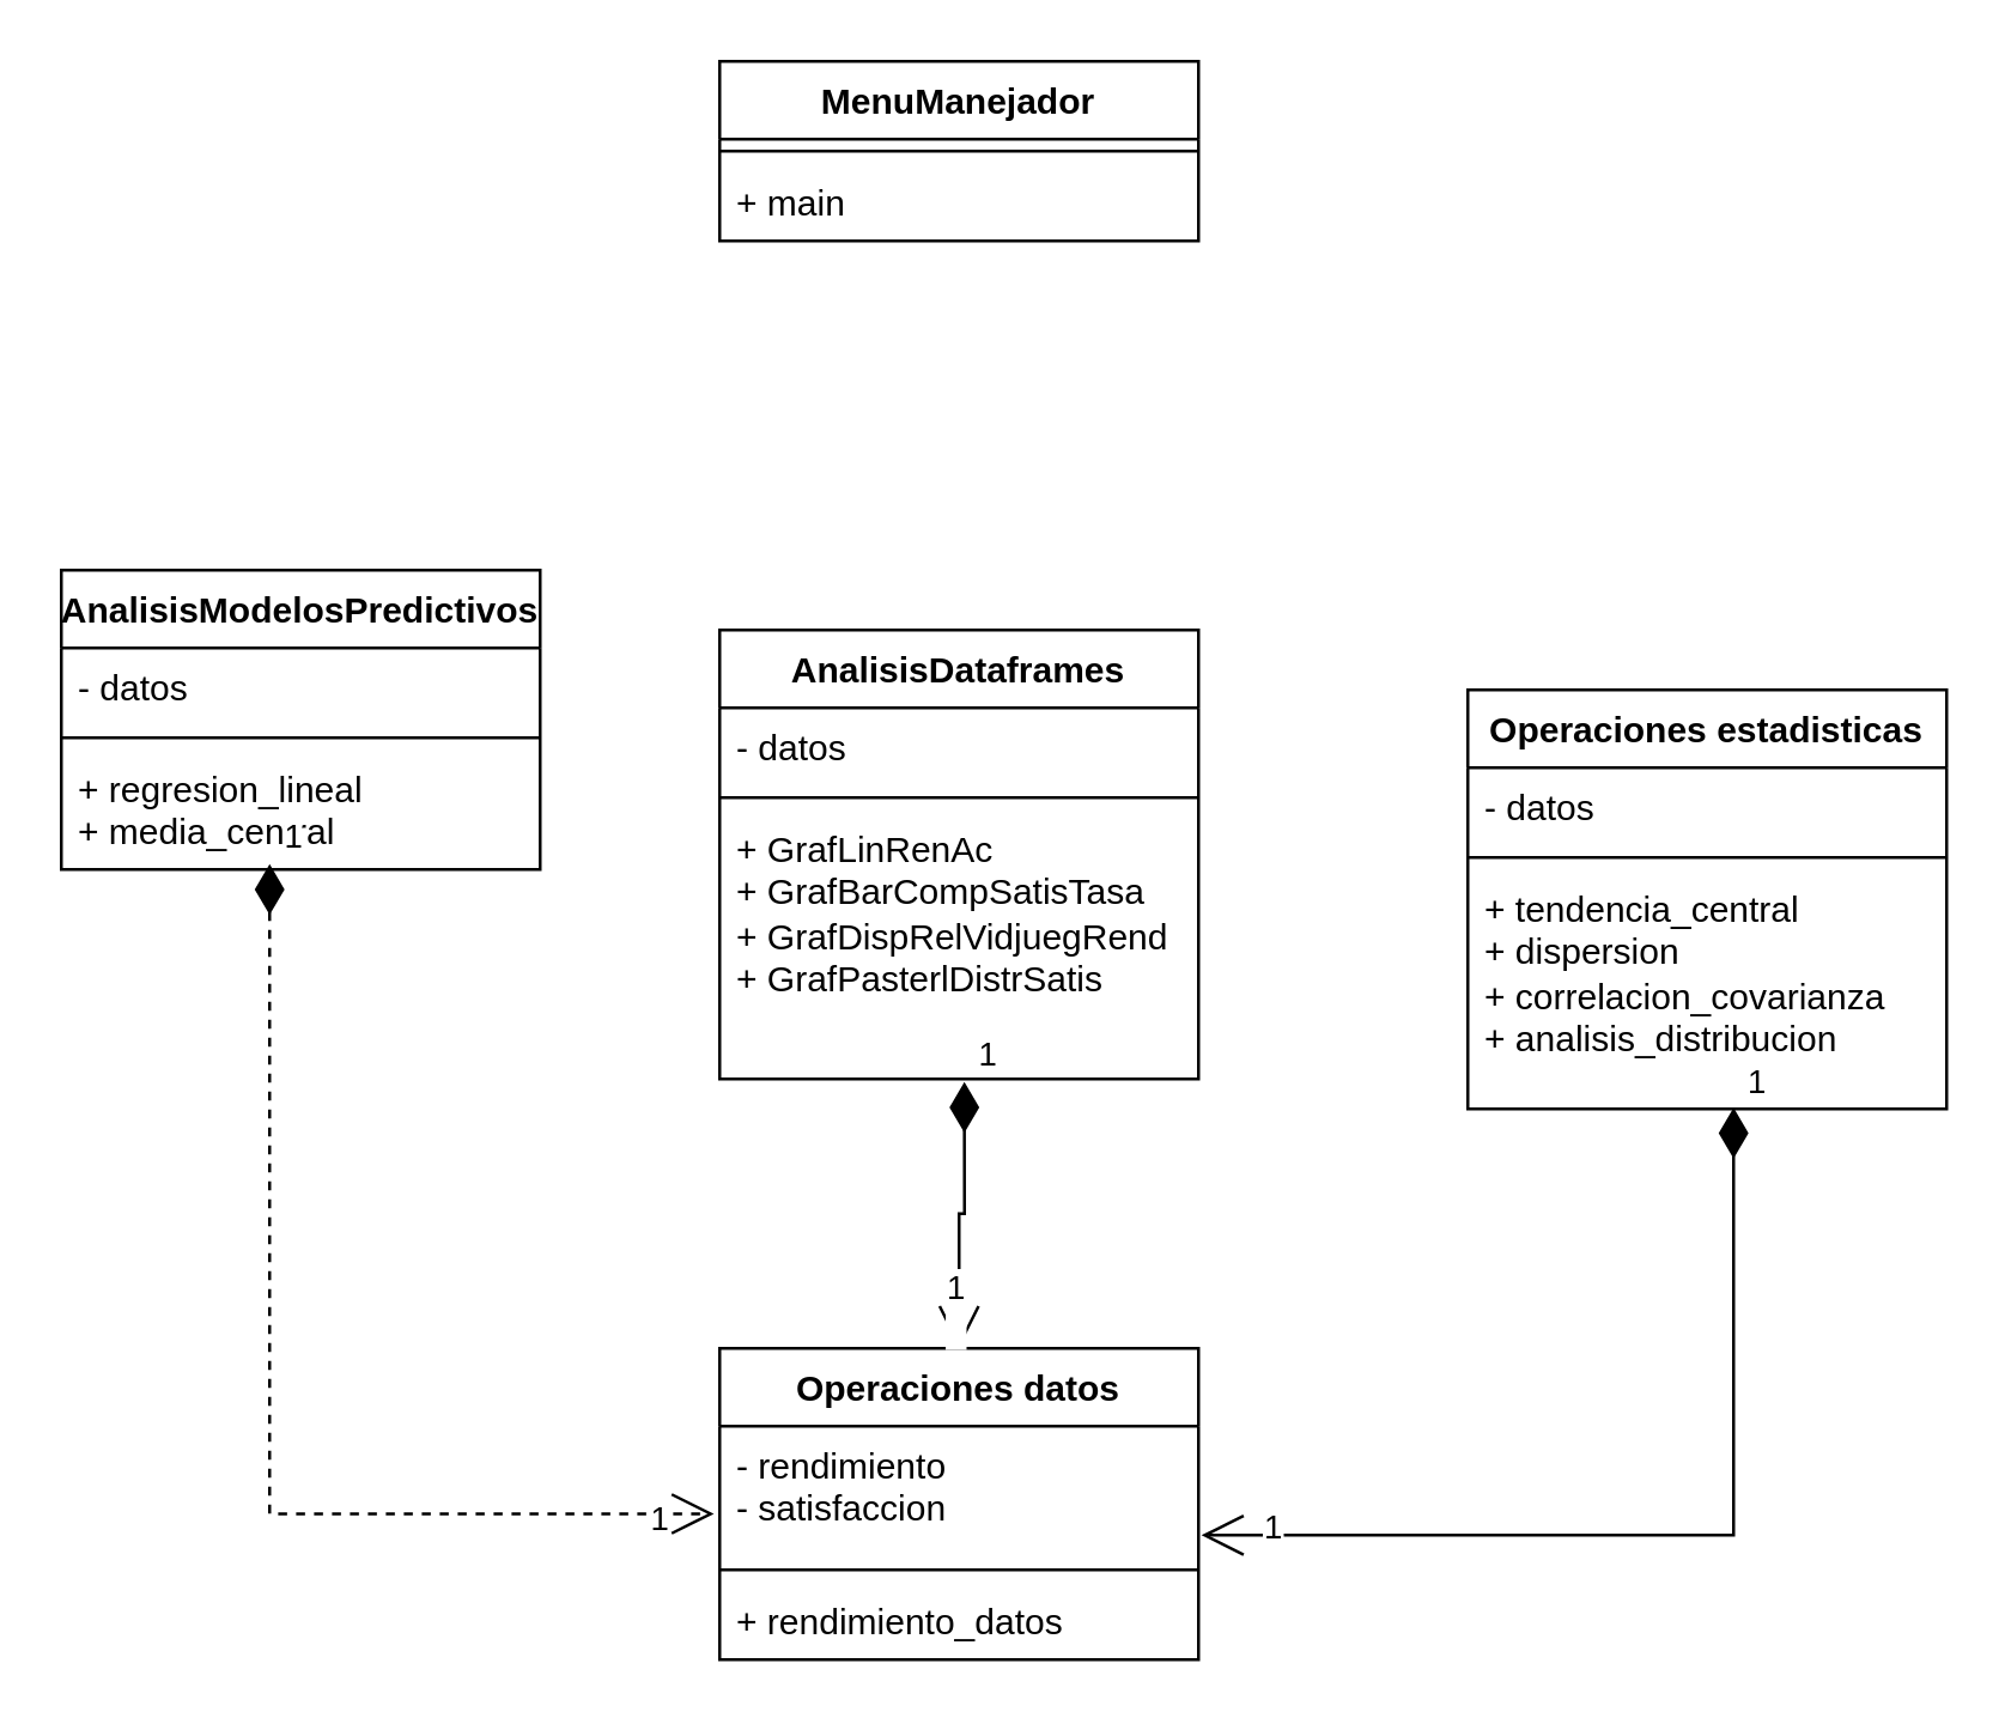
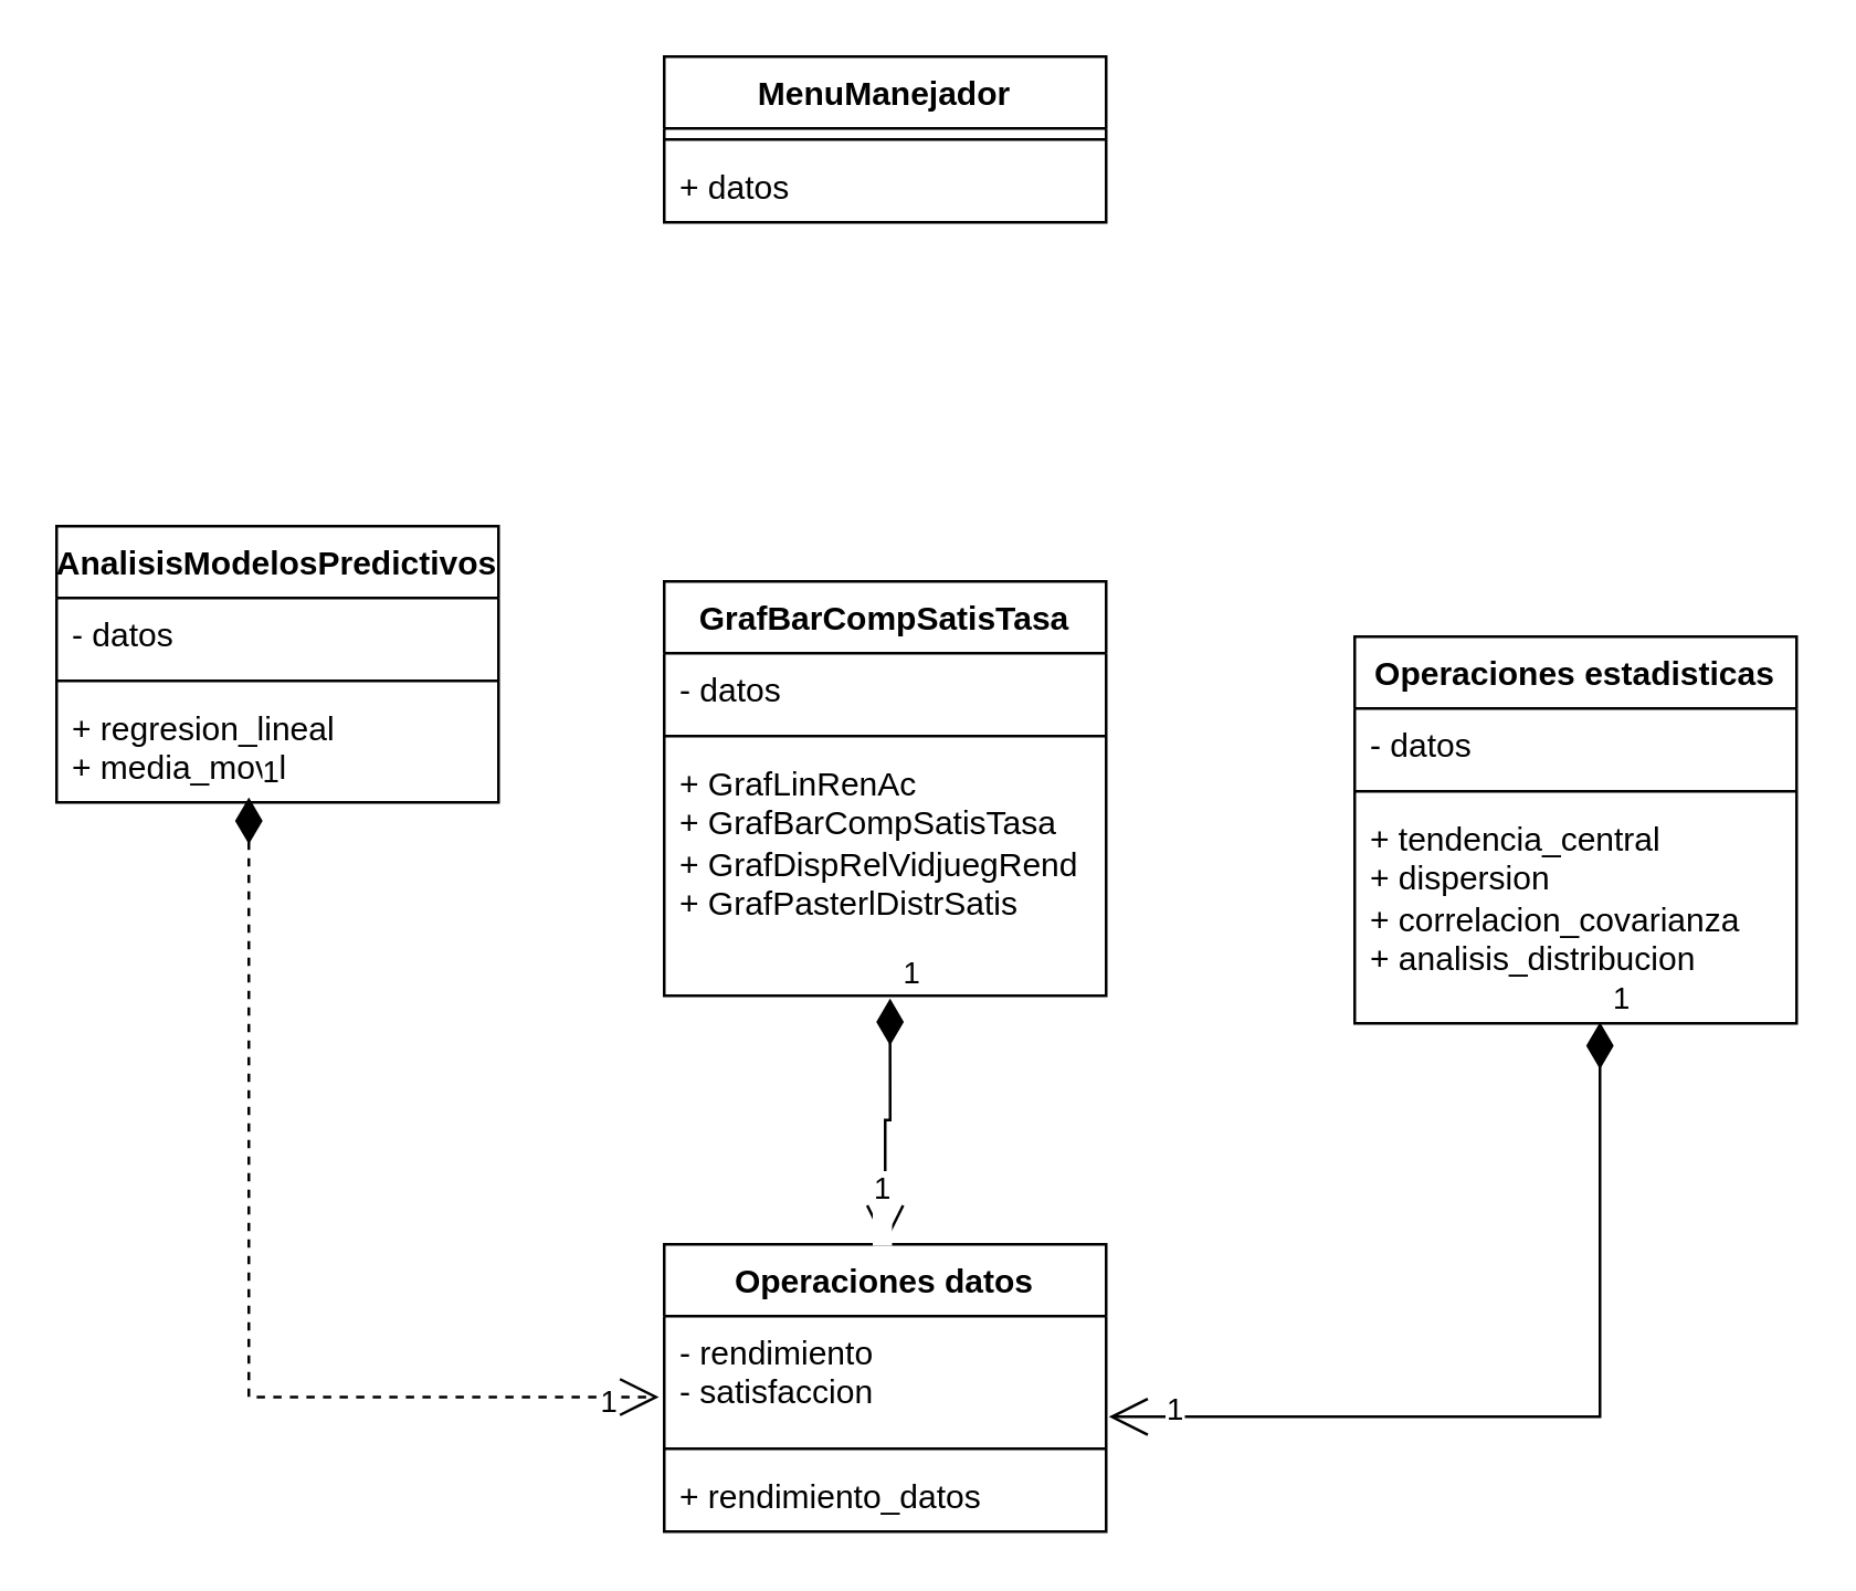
- <mxCell id="20" value="+ main" style="text;strokeColor=none;fillColor=none;align=left;verticalAlign=top;spacingLeft=4;spacingRight=4;overflow=hidden;rotatable=0;points=[[0,0.5],[1,0.5]];portConstraint=eastwest;whiteSpace=wrap;html=1;" vertex="1" parent="18"><mxGeometry y="34" width="160" height="26" as="geometry" /></mxCell>
+ <mxCell id="20" value="+ datos" style="text;strokeColor=none;fillColor=none;align=left;verticalAlign=top;spacingLeft=4;spacingRight=4;overflow=hidden;rotatable=0;points=[[0,0.5],[1,0.5]];portConstraint=eastwest;whiteSpace=wrap;html=1;" vertex="1" parent="18"><mxGeometry y="34" width="160" height="26" as="geometry" /></mxCell>
- <mxCell id="10" value="AnalisisDataframes" style="swimlane;fontStyle=1;align=center;verticalAlign=top;childLayout=stackLayout;horizontal=1;startSize=26;horizontalStack=0;resizeParent=1;resizeParentMax=0;resizeLast=0;collapsible=1;marginBottom=0;whiteSpace=wrap;html=1;" vertex="1" parent="1"><mxGeometry x="240" y="210" width="160" height="150" as="geometry" /></mxCell>
+ <mxCell id="10" value="GrafBarCompSatisTasa" style="swimlane;fontStyle=1;align=center;verticalAlign=top;childLayout=stackLayout;horizontal=1;startSize=26;horizontalStack=0;resizeParent=1;resizeParentMax=0;resizeLast=0;collapsible=1;marginBottom=0;whiteSpace=wrap;html=1;" vertex="1" parent="1"><mxGeometry x="240" y="210" width="160" height="150" as="geometry" /></mxCell>
- <mxCell id="17" value="+ regresion_lineal&lt;div&gt;+ media_central&lt;/div&gt;" style="text;strokeColor=none;fillColor=none;align=left;verticalAlign=top;spacingLeft=4;spacingRight=4;overflow=hidden;rotatable=0;points=[[0,0.5],[1,0.5]];portConstraint=eastwest;whiteSpace=wrap;html=1;" vertex="1" parent="14"><mxGeometry y="60" width="160" height="40" as="geometry" /></mxCell>
+ <mxCell id="17" value="+ regresion_lineal&lt;div&gt;+ media_movil&lt;/div&gt;" style="text;strokeColor=none;fillColor=none;align=left;verticalAlign=top;spacingLeft=4;spacingRight=4;overflow=hidden;rotatable=0;points=[[0,0.5],[1,0.5]];portConstraint=eastwest;whiteSpace=wrap;html=1;" vertex="1" parent="14"><mxGeometry y="60" width="160" height="40" as="geometry" /></mxCell>
